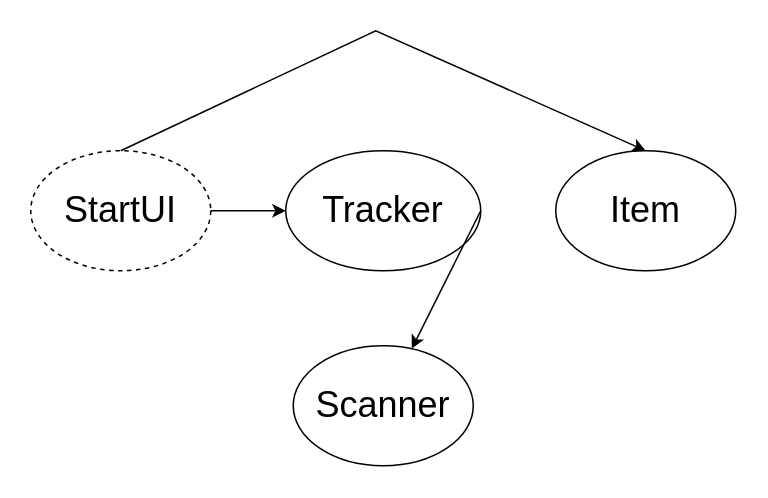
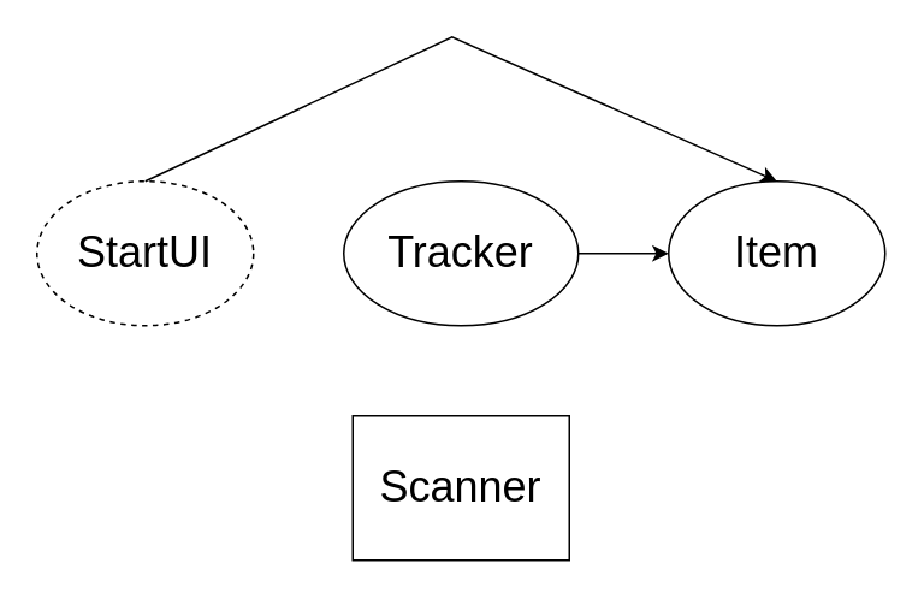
- <mxCell id="7" value="" style="endArrow=classic;html=1;rounded=0;fontSize=24;exitX=1;exitY=0.5;exitDx=0;exitDy=0;" edge="1" parent="1" source="2" target="5"><mxGeometry width="50" height="50" relative="1" as="geometry"><mxPoint x="150" y="70" as="sourcePoint" /><mxPoint x="270" y="50" as="targetPoint" /></mxGeometry></mxCell>
- <mxCell id="6" value="" style="endArrow=classic;html=1;rounded=0;fontSize=24;exitX=1;exitY=0.5;exitDx=0;exitDy=0;" edge="1" parent="1" source="5" target="3"><mxGeometry width="50" height="50" relative="1" as="geometry"><mxPoint x="310" y="560" as="sourcePoint" /><mxPoint x="240" y="200" as="targetPoint" /></mxGeometry></mxCell>
+ <mxCell id="6" value="" style="endArrow=classic;html=1;rounded=0;fontSize=24;exitX=1;exitY=0.5;exitDx=0;exitDy=0;entryX=0;entryY=0.5;entryDx=0;entryDy=0;" edge="1" parent="1" source="5" target="4"><mxGeometry width="50" height="50" relative="1" as="geometry"><mxPoint x="310" y="560" as="sourcePoint" /><mxPoint x="240" y="200" as="targetPoint" /></mxGeometry></mxCell>
- <mxCell id="3" value="&lt;font style=&quot;font-size: 24px;&quot;&gt;Scanner&lt;/font&gt;" style="ellipse;whiteSpace=wrap;html=1;" vertex="1" parent="1"><mxGeometry x="195" y="230" width="120" height="80" as="geometry" /></mxCell>
+ <mxCell id="3" value="&lt;font style=&quot;font-size: 24px;&quot;&gt;Scanner&lt;/font&gt;" style="whiteSpace=wrap;html=1;rounded=0;" vertex="1" parent="1"><mxGeometry x="195" y="230" width="120" height="80" as="geometry" /></mxCell>
